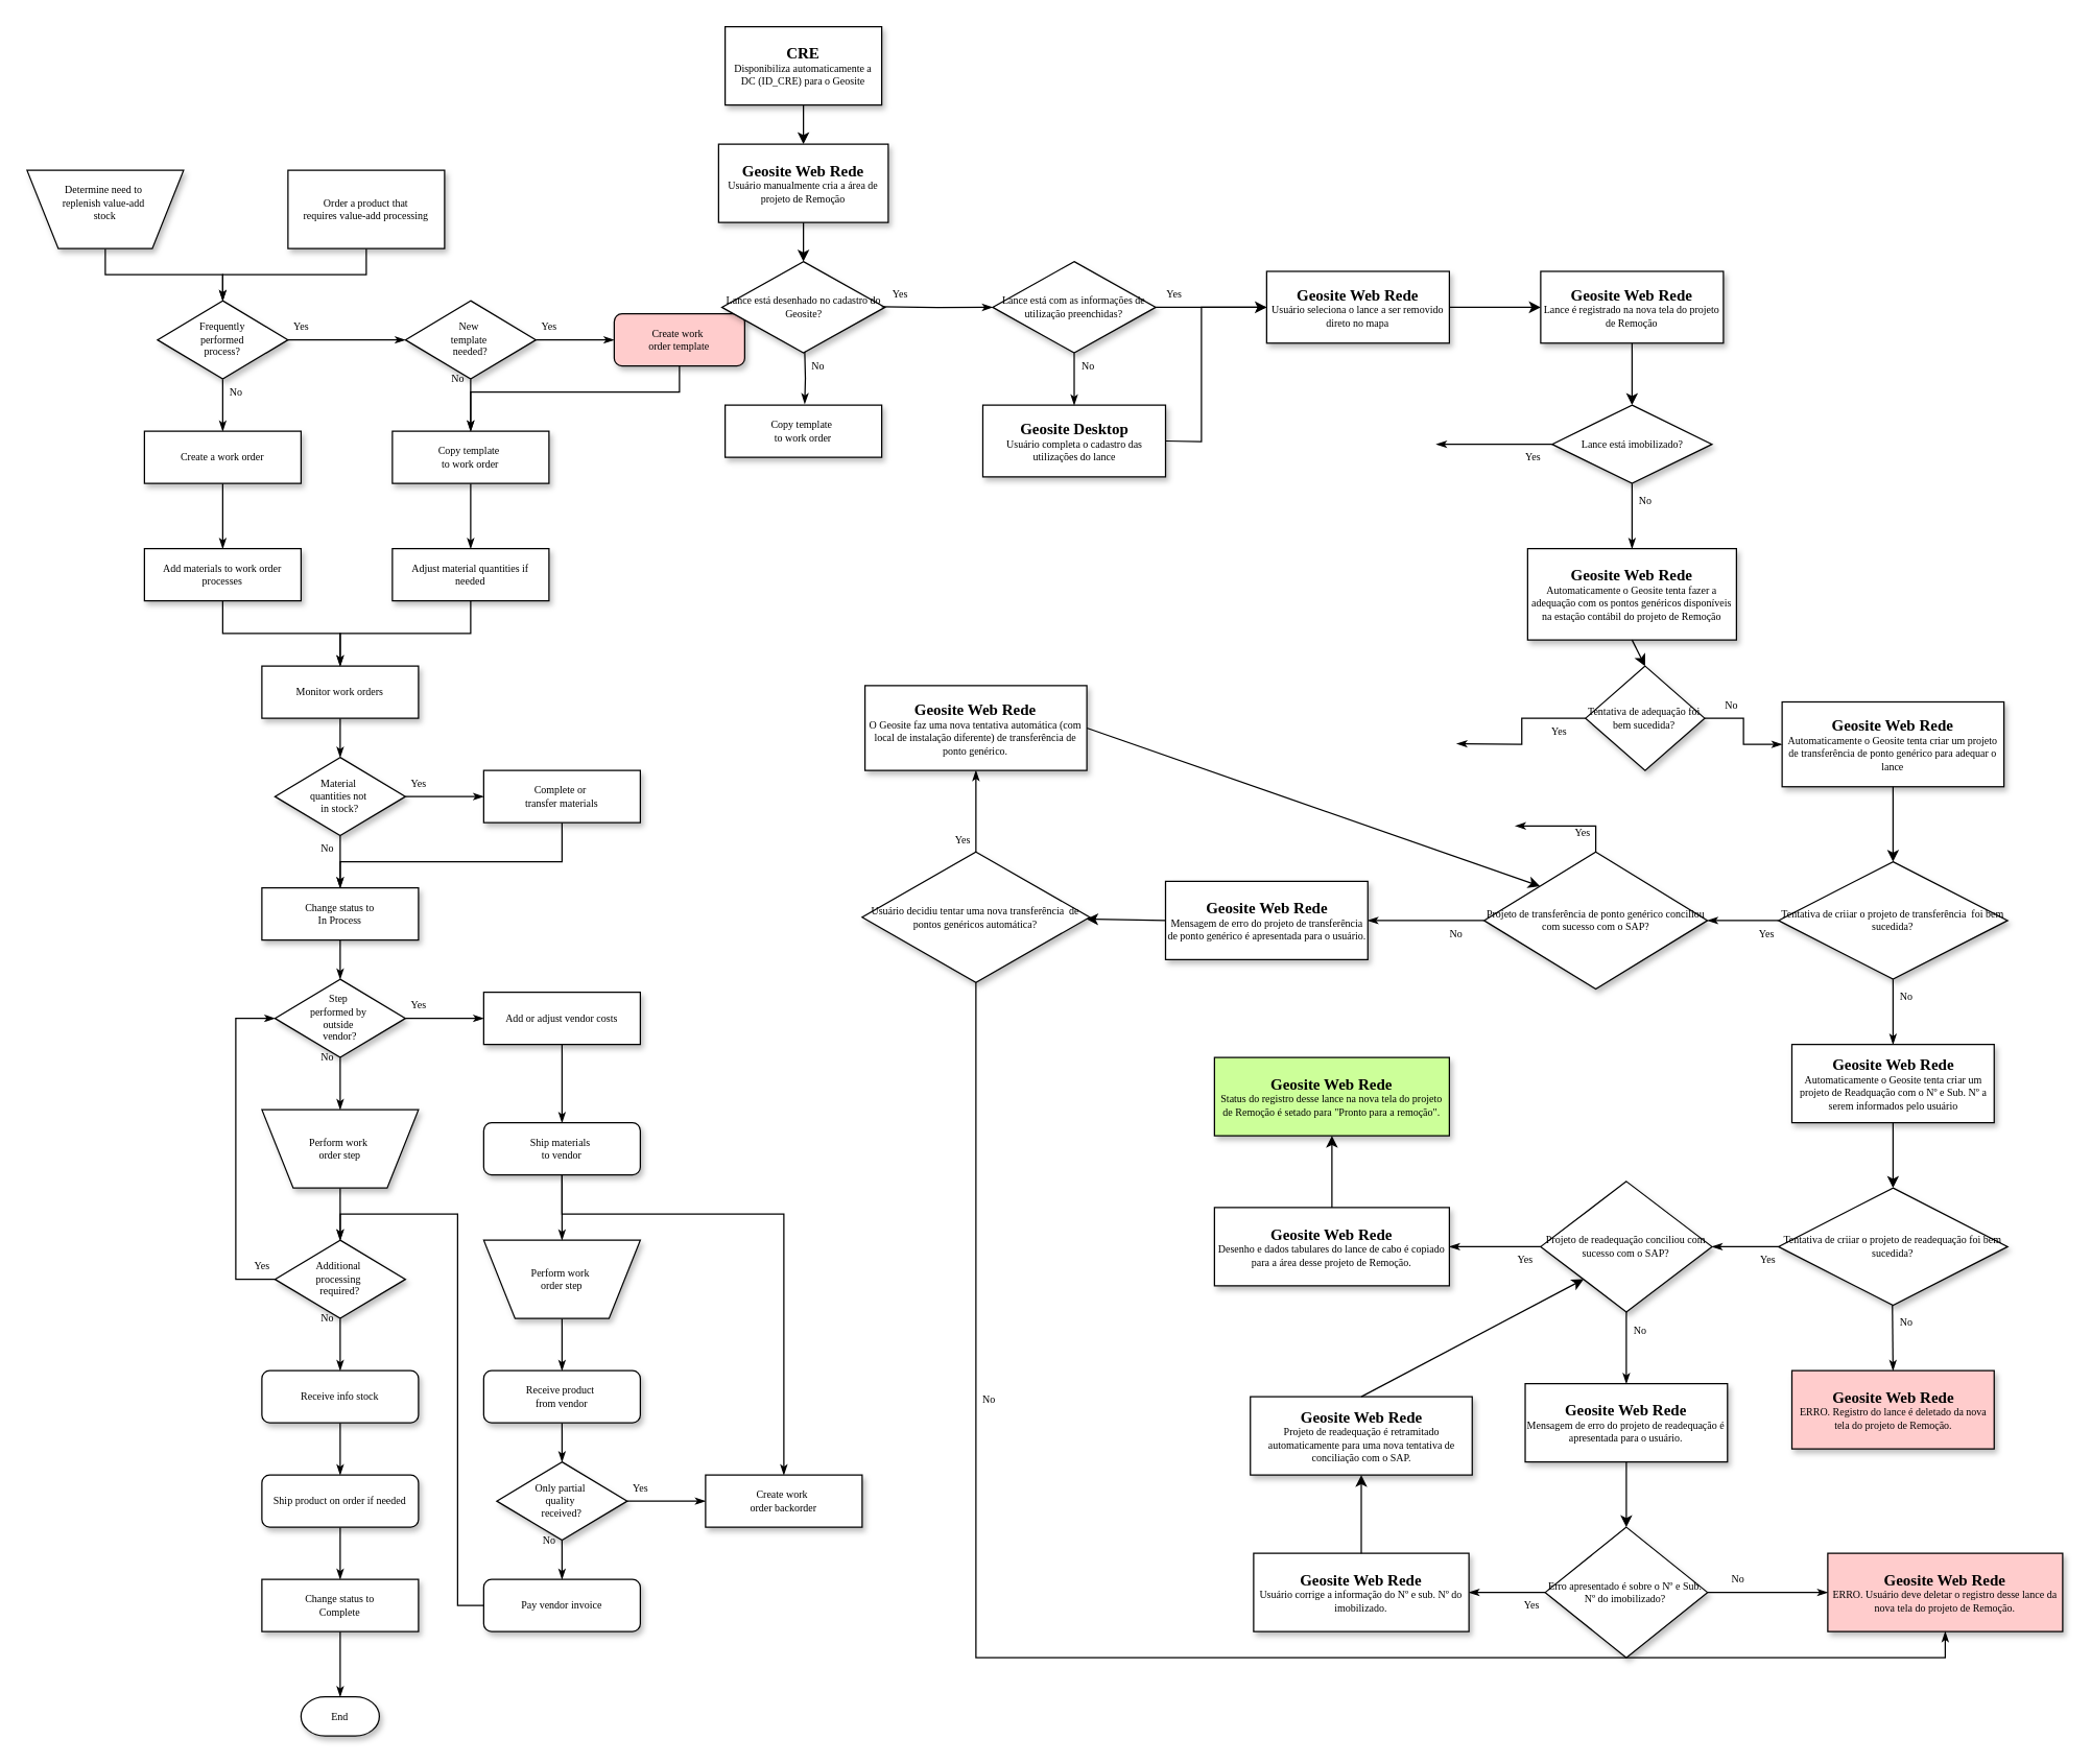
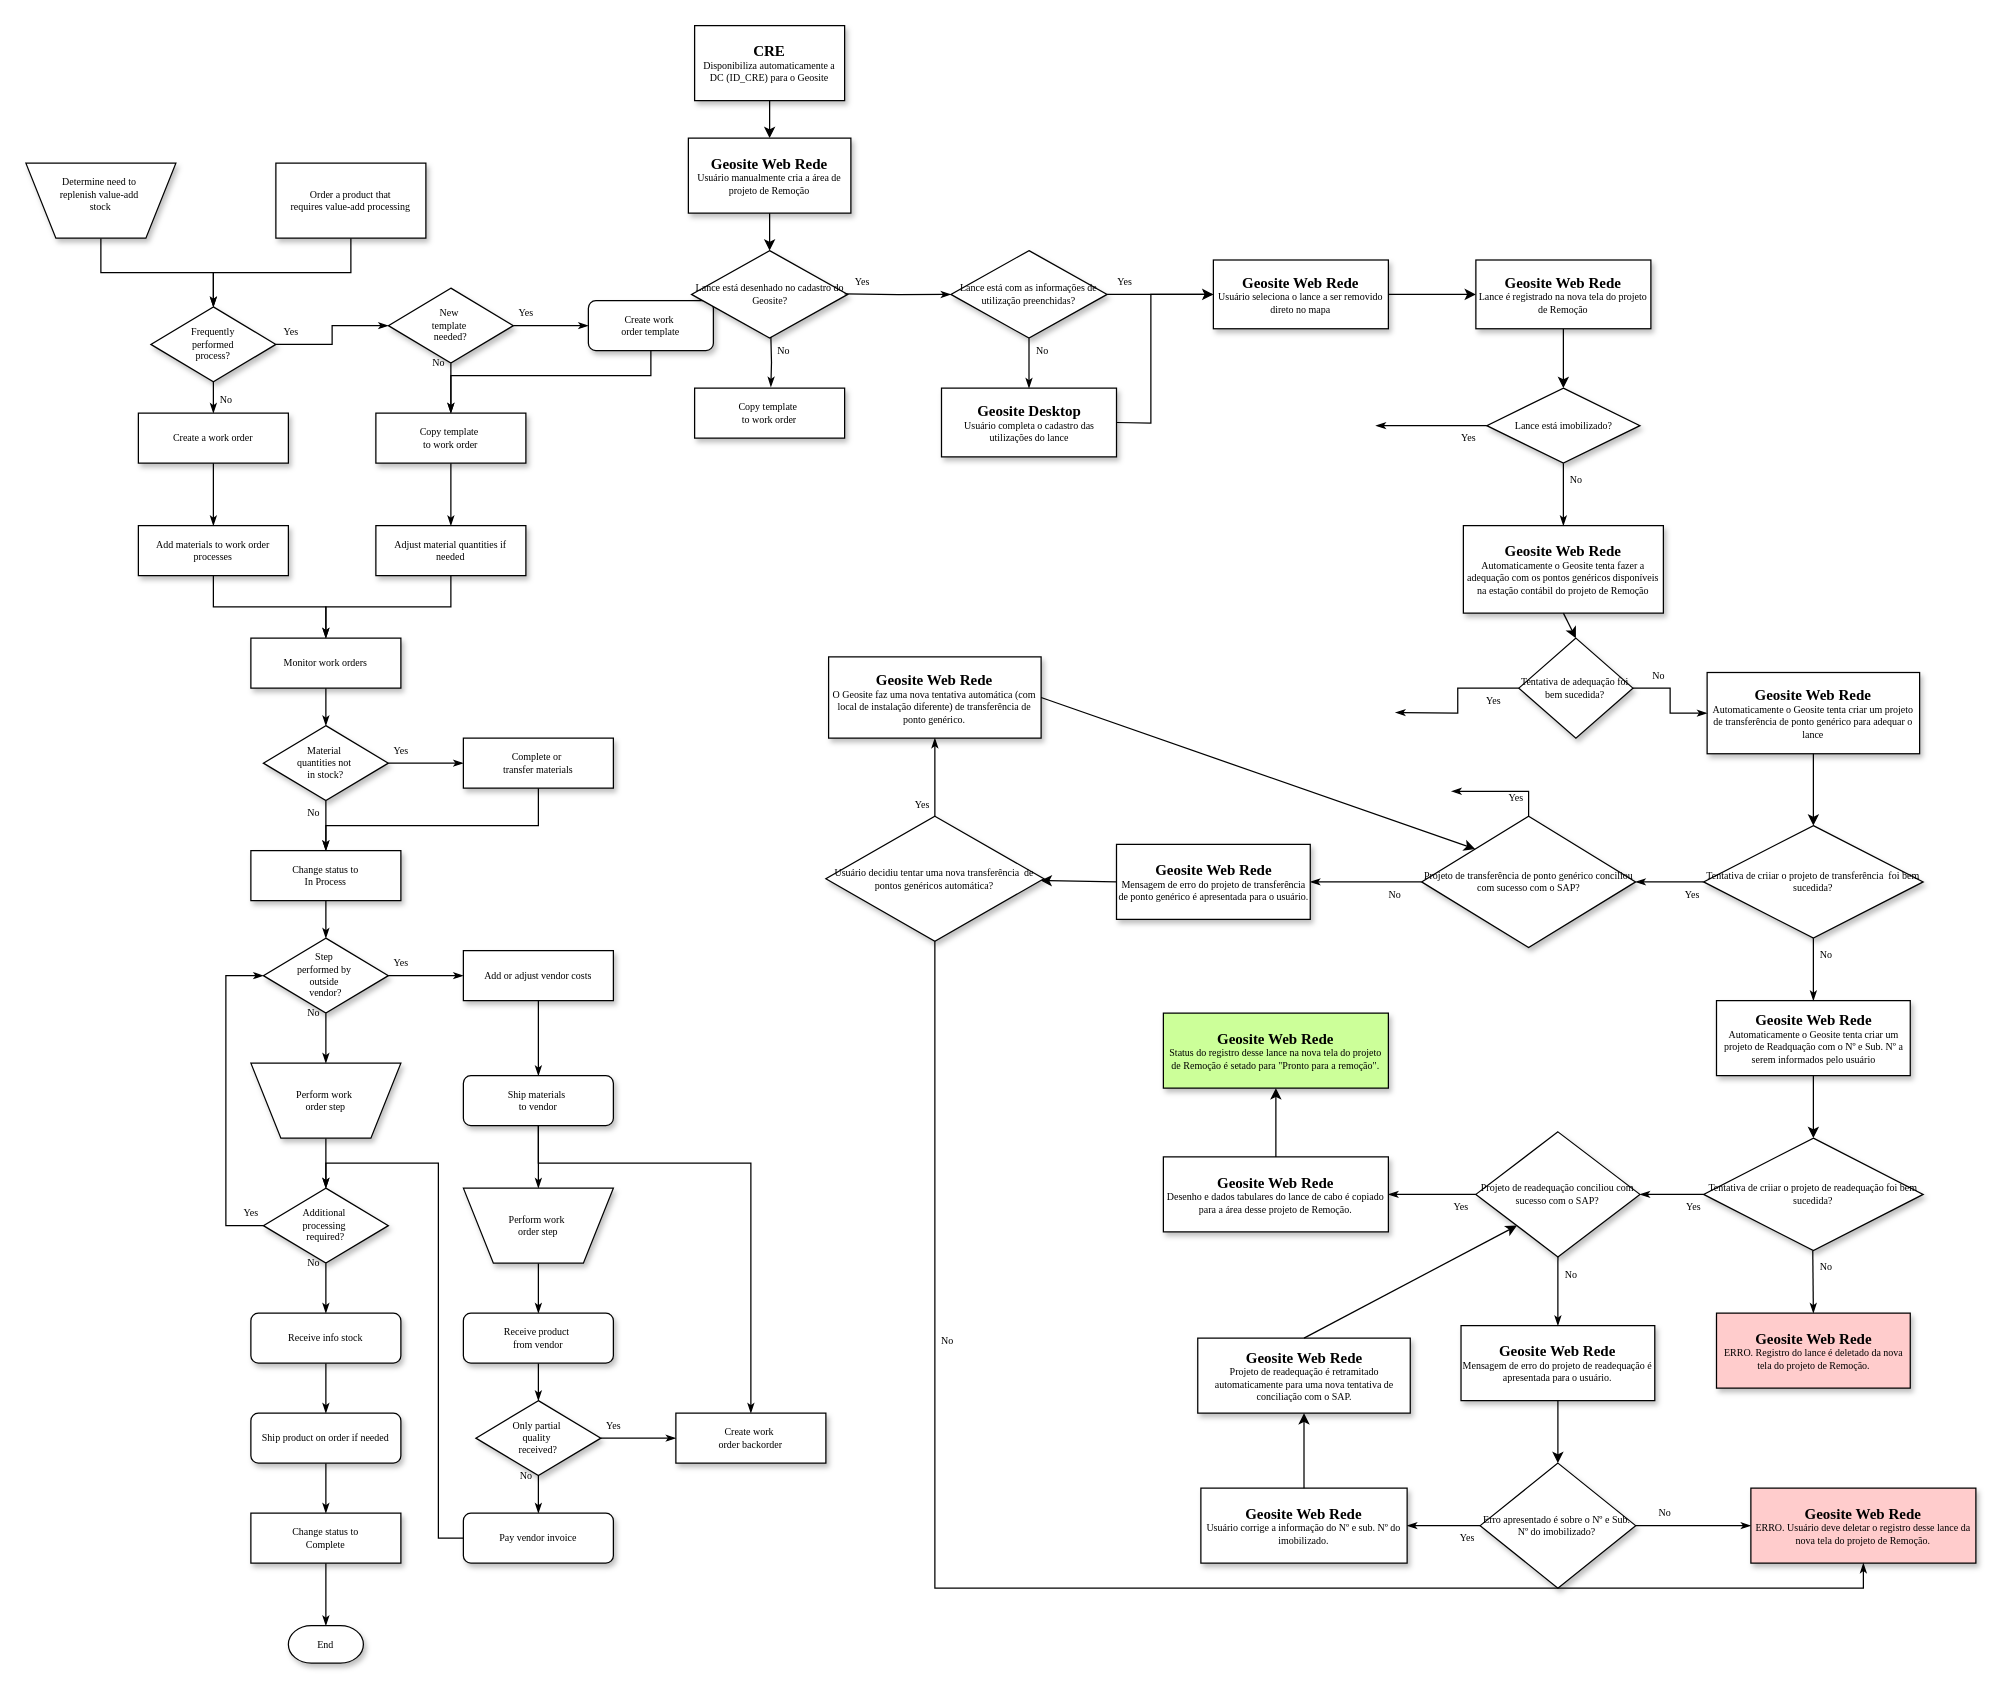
- <mxCell id="8" value="Frequently&lt;div&gt;performed&lt;/div&gt;&lt;div&gt;process?&lt;/div&gt;" style="rhombus;whiteSpace=wrap;html=1;rounded=0;shadow=1;labelBackgroundColor=none;strokeWidth=1;fontFamily=Verdana;fontSize=8;align=center;" parent="1" vertex="1"><mxGeometry x="120" y="230" width="100" height="60" as="geometry" /></mxCell>
+ <mxCell id="8" value="Frequently&lt;div&gt;performed&lt;/div&gt;&lt;div&gt;process?&lt;/div&gt;" style="rhombus;whiteSpace=wrap;html=1;rounded=0;shadow=1;labelBackgroundColor=none;strokeWidth=1;fontFamily=Verdana;fontSize=8;align=center;" parent="1" vertex="1"><mxGeometry x="120" y="245" width="100" height="60" as="geometry" /></mxCell>
- <mxCell id="13" value="Create work&amp;nbsp;&lt;div&gt;order template&lt;/div&gt;" style="rounded=1;whiteSpace=wrap;html=1;shadow=1;labelBackgroundColor=none;strokeWidth=1;fontFamily=Verdana;fontSize=8;align=center;fillColor=#ffcccc;" parent="1" vertex="1"><mxGeometry x="470" y="240" width="100" height="40" as="geometry" /></mxCell>
+ <mxCell id="13" value="Create work&amp;nbsp;&lt;div&gt;order template&lt;/div&gt;" style="rounded=1;whiteSpace=wrap;html=1;shadow=1;labelBackgroundColor=none;strokeWidth=1;fontFamily=Verdana;fontSize=8;align=center;" parent="1" vertex="1"><mxGeometry x="470" y="240" width="100" height="40" as="geometry" /></mxCell>
